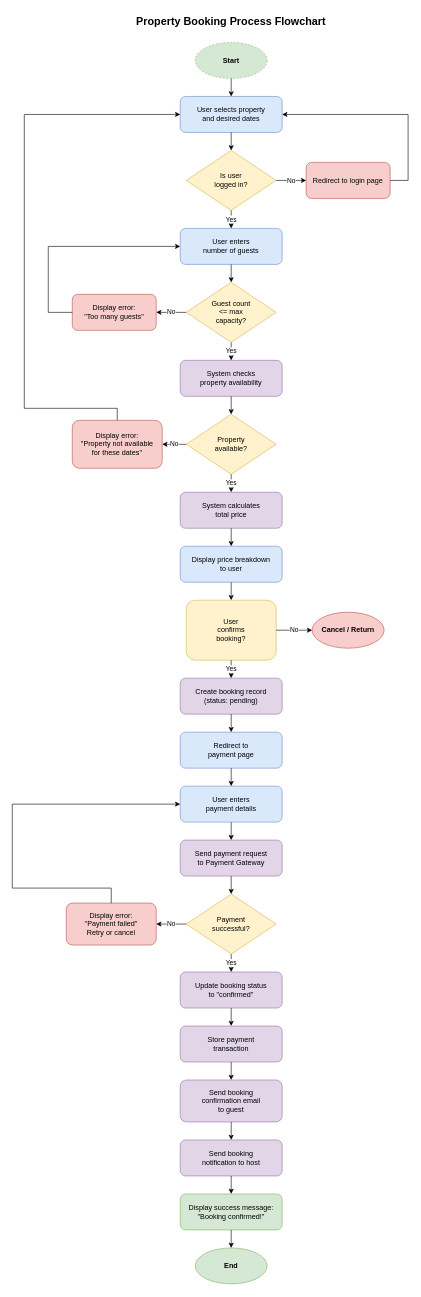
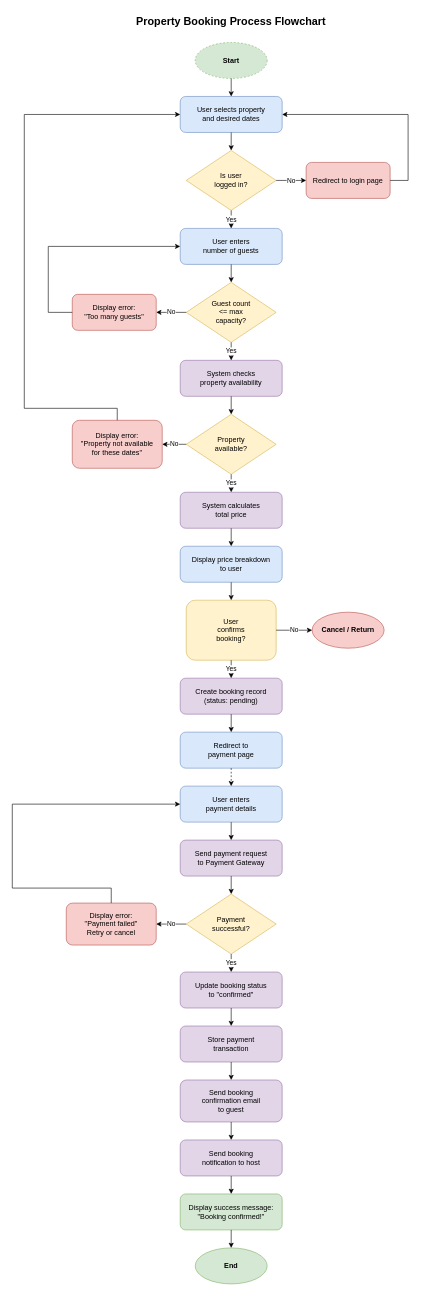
- <mxCell id="47" value="" style="endArrow=classic;html=1;rounded=0;" edge="1" parent="1" source="18" target="19"><mxGeometry width="50" height="50" relative="1" as="geometry"><mxPoint x="360" y="1400" as="sourcePoint" /><mxPoint x="410" y="1350" as="targetPoint" /></mxGeometry></mxCell>
+ <mxCell id="47" value="" style="endArrow=classic;html=1;rounded=0;dashed=1;" edge="1" parent="1" source="18" target="19"><mxGeometry width="50" height="50" relative="1" as="geometry"><mxPoint x="360" y="1400" as="sourcePoint" /><mxPoint x="410" y="1350" as="targetPoint" /></mxGeometry></mxCell>
